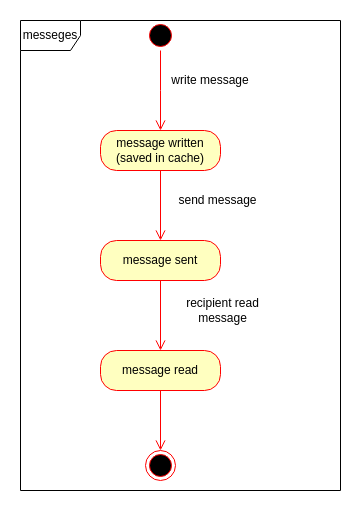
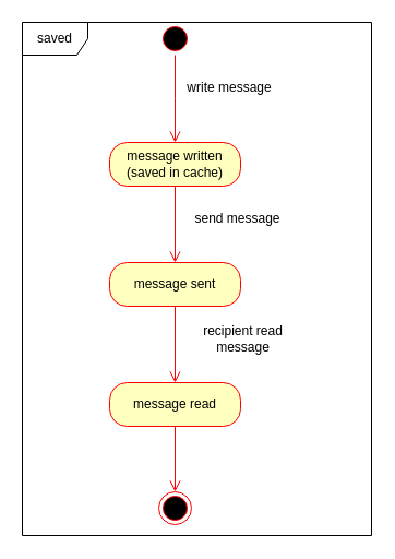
- <mxCell id="14" value="messeges" style="shape=umlFrame;whiteSpace=wrap;html=1;fontSize=12;" parent="1" vertex="1"><mxGeometry x="20" y="20" width="320" height="470" as="geometry" /></mxCell>
+ <mxCell id="14" value="saved" style="shape=umlFrame;whiteSpace=wrap;html=1;fontSize=12;" parent="1" vertex="1"><mxGeometry x="20" y="20" width="320" height="470" as="geometry" /></mxCell>
